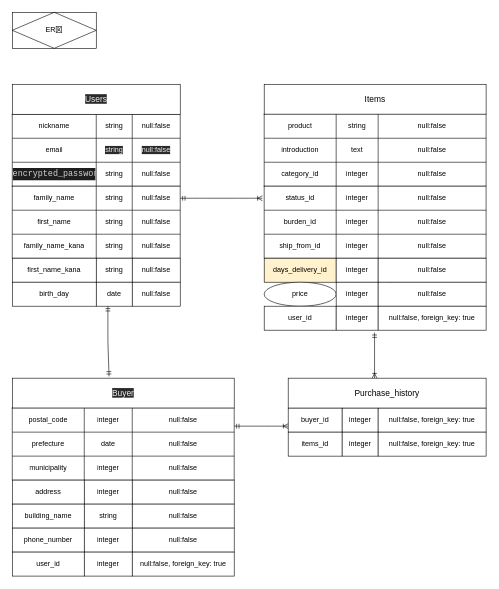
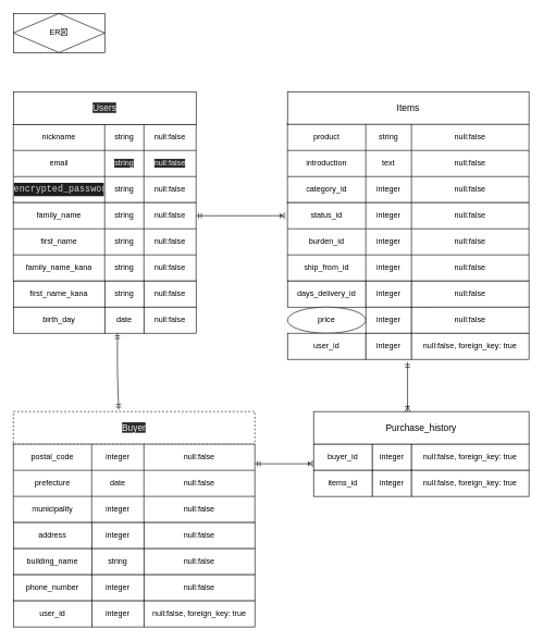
- <mxCell id="63" value="days_delivery_id" style="rounded=0;whiteSpace=wrap;html=1;fillColor=#fff2cc;" parent="1" vertex="1"><mxGeometry x="440" y="430" width="120" height="40" as="geometry" /></mxCell>
+ <mxCell id="63" value="days_delivery_id" style="rounded=0;whiteSpace=wrap;html=1;" parent="1" vertex="1"><mxGeometry x="440" y="430" width="120" height="40" as="geometry" /></mxCell>
- <mxCell id="70" value="&lt;span style=&quot;color: rgb(240 , 240 , 240) ; font-family: &amp;#34;helvetica&amp;#34; ; font-size: 14px ; font-style: normal ; font-weight: 400 ; letter-spacing: normal ; text-align: center ; text-indent: 0px ; text-transform: none ; word-spacing: 0px ; background-color: rgb(42 , 42 , 42) ; display: inline ; float: none&quot;&gt;Buyer&lt;/span&gt;" style="rounded=0;whiteSpace=wrap;html=1;" parent="1" vertex="1"><mxGeometry x="20" y="630" width="370" height="50" as="geometry" /></mxCell>
+ <mxCell id="70" value="&lt;span style=&quot;color: rgb(240 , 240 , 240) ; font-family: &amp;#34;helvetica&amp;#34; ; font-size: 14px ; font-style: normal ; font-weight: 400 ; letter-spacing: normal ; text-align: center ; text-indent: 0px ; text-transform: none ; word-spacing: 0px ; background-color: rgb(42 , 42 , 42) ; display: inline ; float: none&quot;&gt;Buyer&lt;/span&gt;" style="rounded=0;whiteSpace=wrap;html=1;dashed=1;" parent="1" vertex="1"><mxGeometry x="20" y="630" width="370" height="50" as="geometry" /></mxCell>
